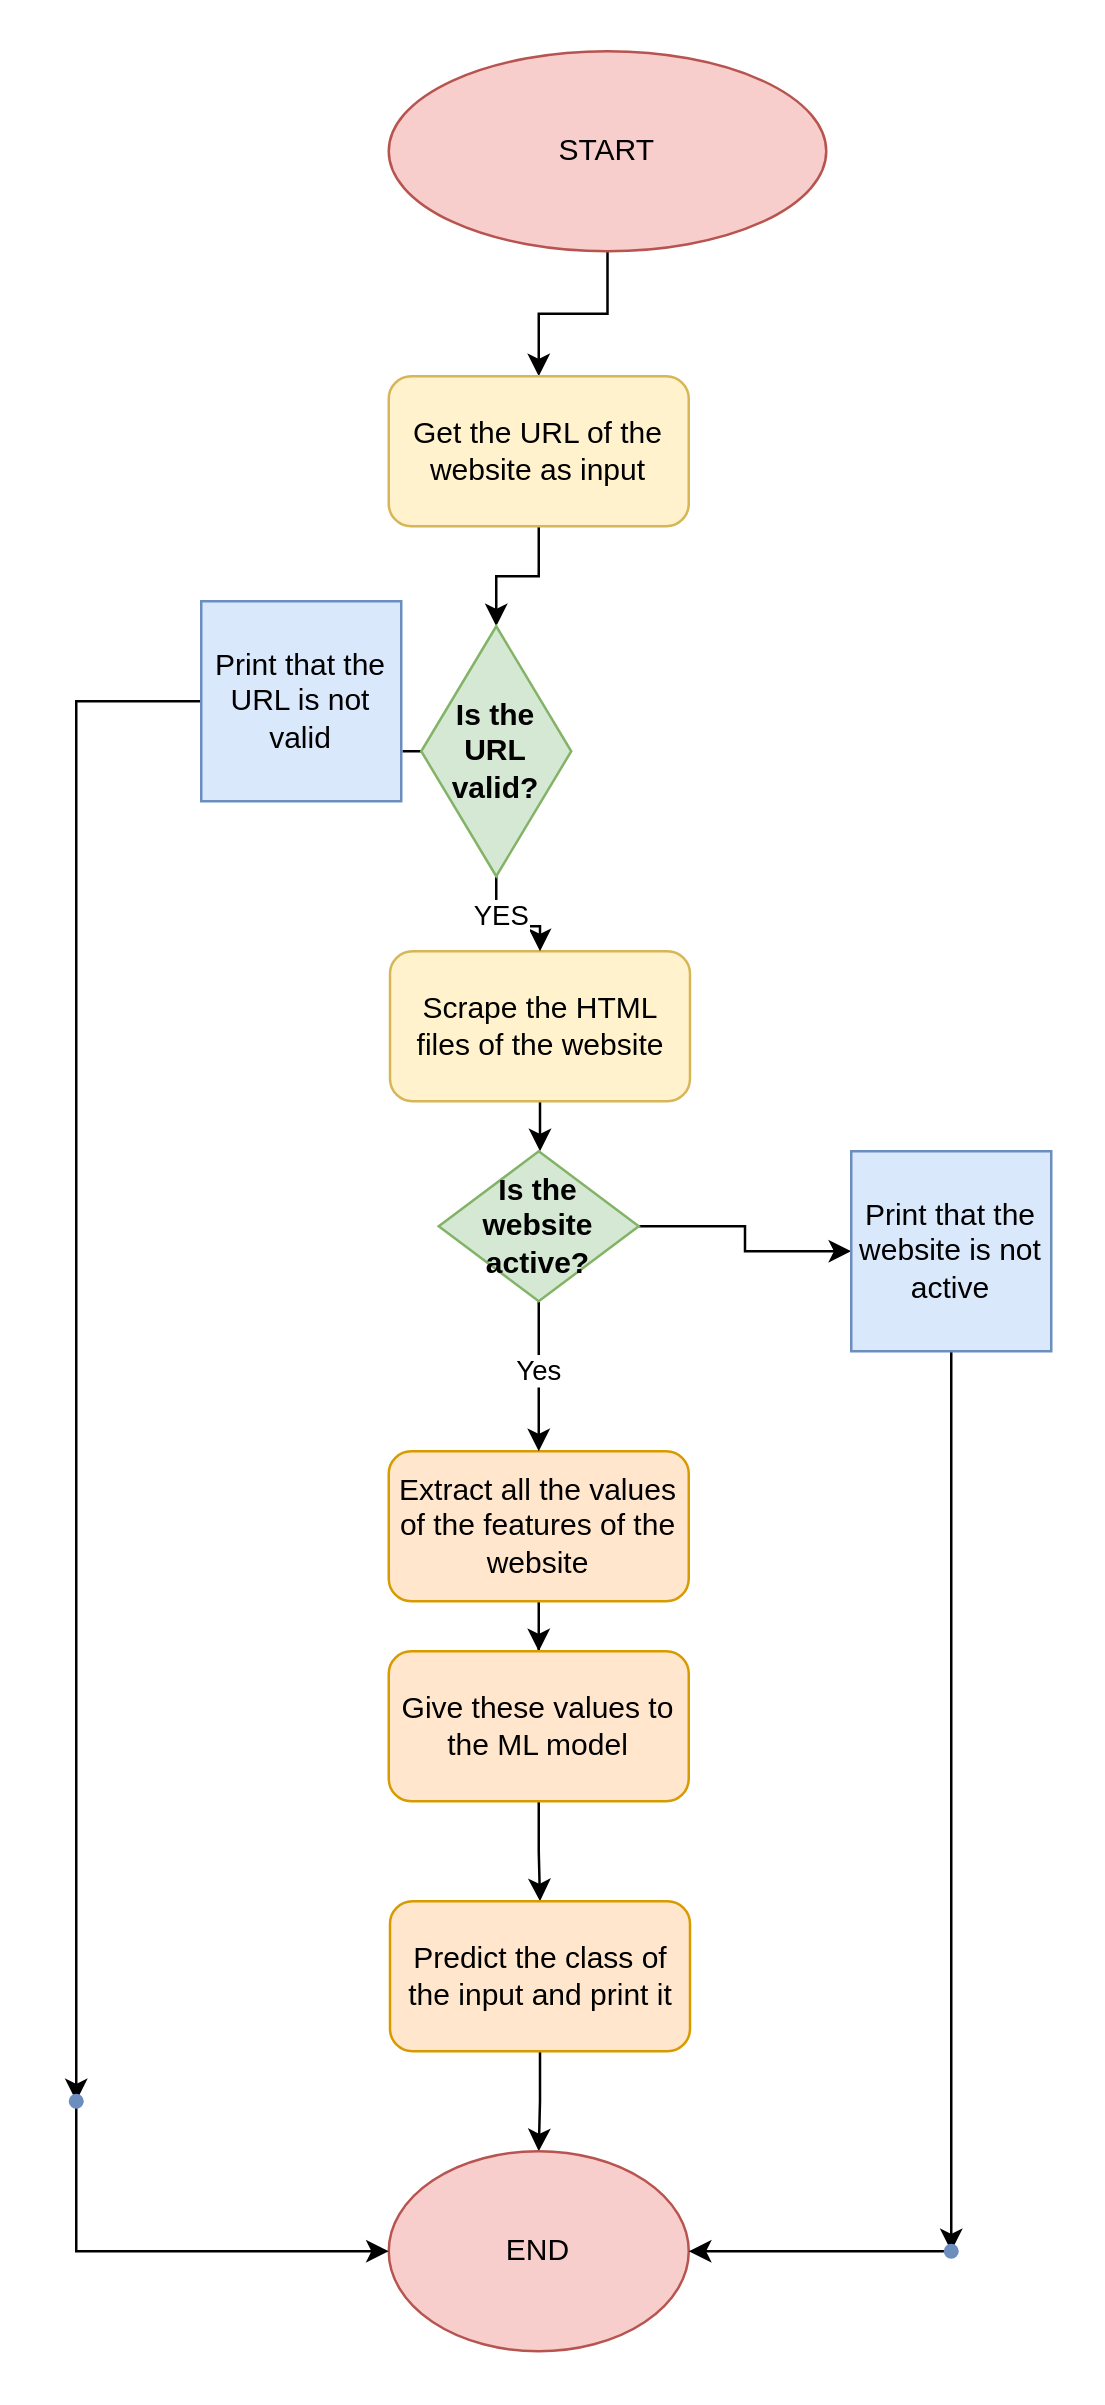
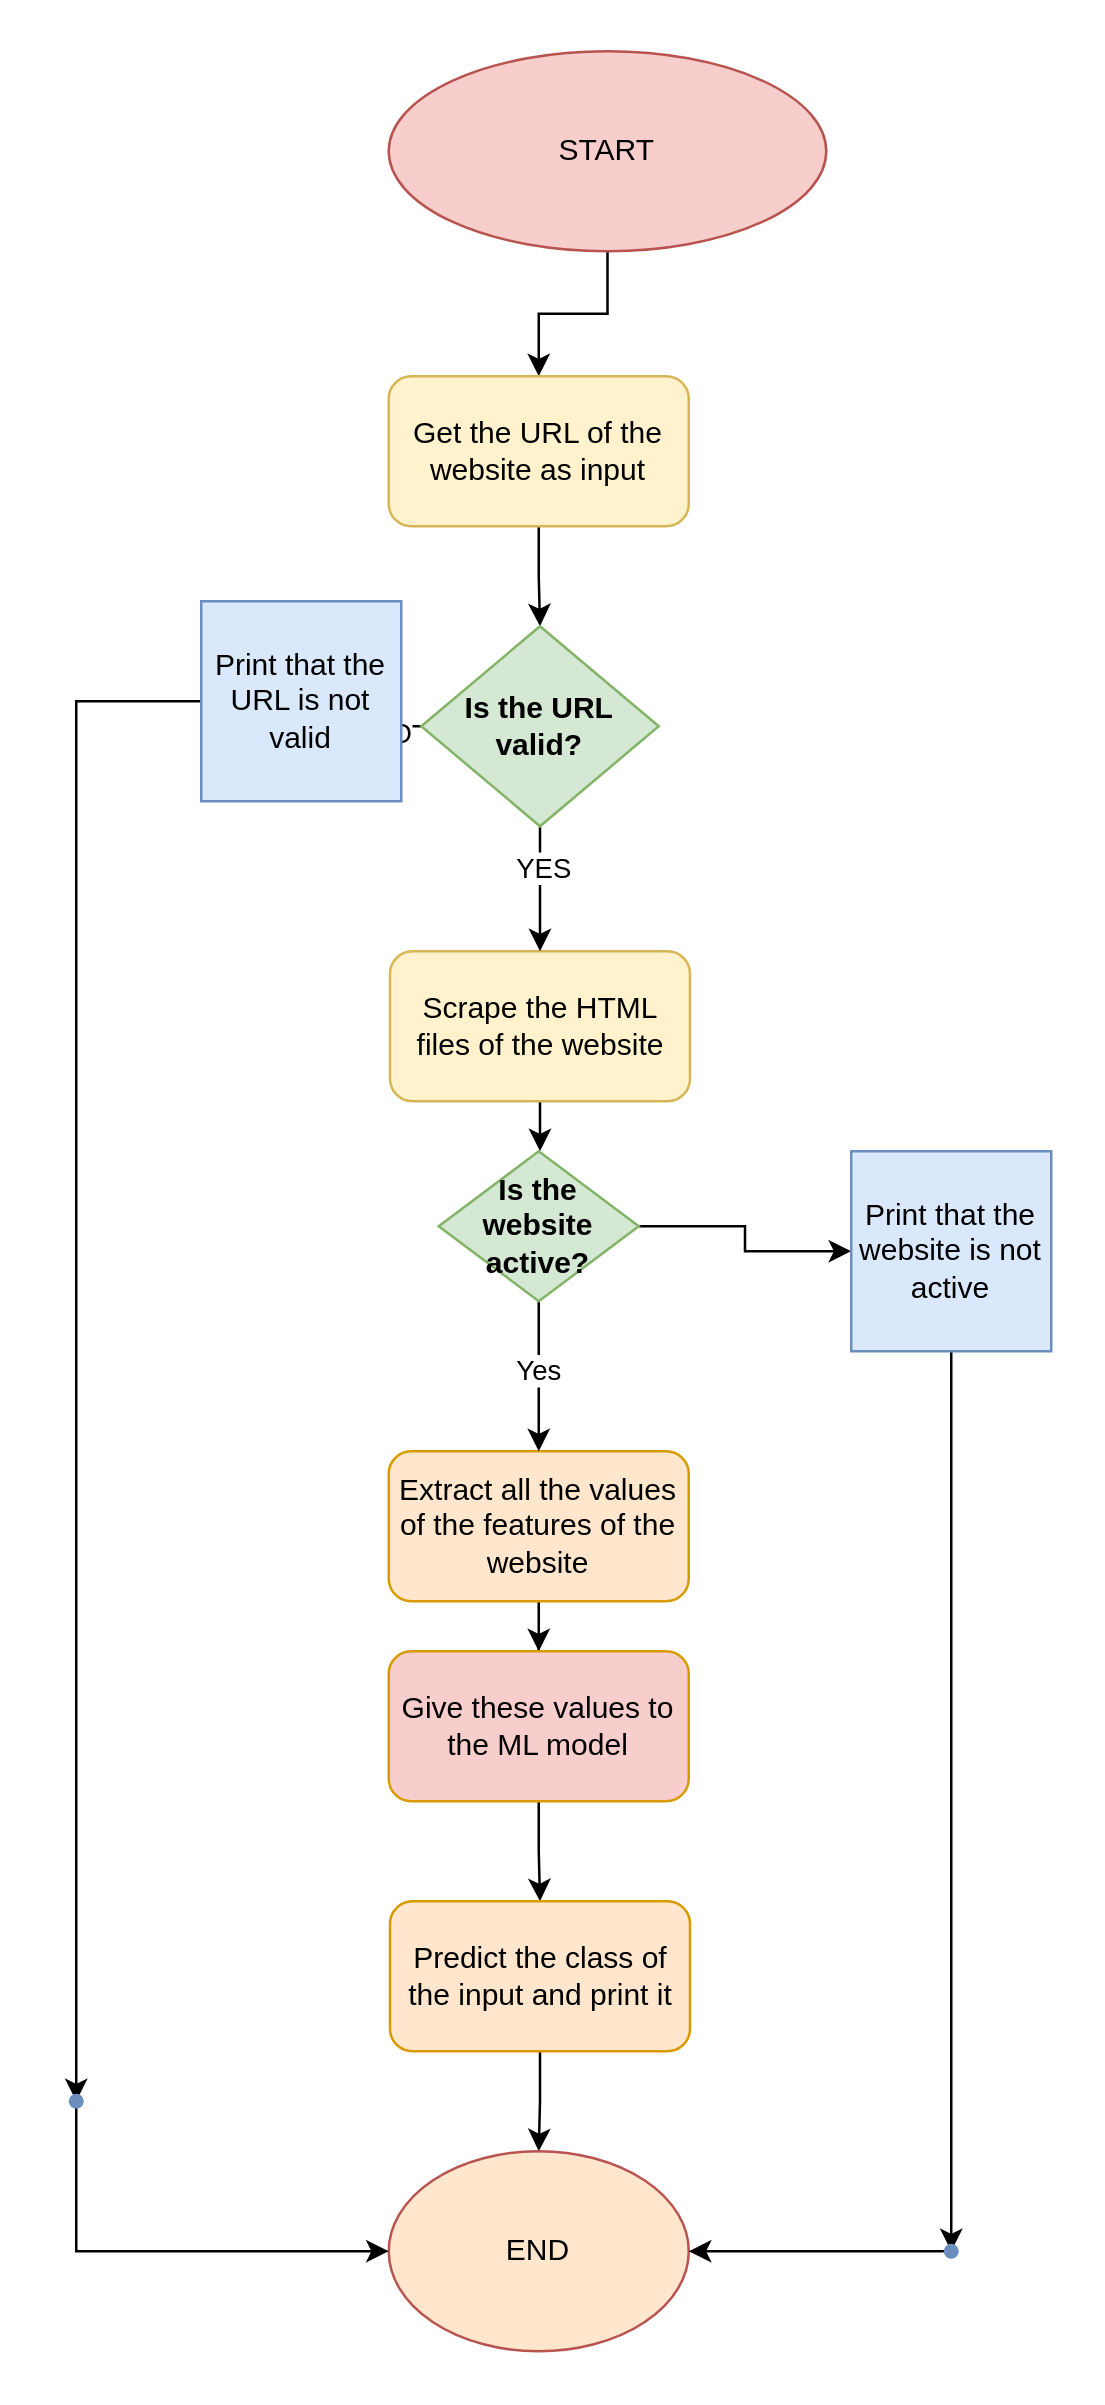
- <mxCell id="19" value="&lt;b&gt;Is the URL valid?&lt;/b&gt;" style="rhombus;whiteSpace=wrap;html=1;fillColor=#d5e8d4;strokeColor=#82b366;" vertex="1" parent="1"><mxGeometry x="168" y="250" width="60" height="100" as="geometry" /></mxCell>
+ <mxCell id="19" value="&lt;b&gt;Is the URL valid?&lt;/b&gt;" style="rhombus;whiteSpace=wrap;html=1;fillColor=#d5e8d4;strokeColor=#82b366;" vertex="1" parent="1"><mxGeometry x="168" y="250" width="95" height="80" as="geometry" /></mxCell>
- <mxCell id="11" value="Give these values to the ML model" style="rounded=1;whiteSpace=wrap;html=1;fillColor=#ffe6cc;strokeColor=#d79b00;" vertex="1" parent="1"><mxGeometry x="155" y="660" width="120" height="60" as="geometry" /></mxCell>
+ <mxCell id="11" value="Give these values to the ML model" style="rounded=1;whiteSpace=wrap;html=1;fillColor=#f8cecc;strokeColor=#d79b00;" vertex="1" parent="1"><mxGeometry x="155" y="660" width="120" height="60" as="geometry" /></mxCell>
- <mxCell id="14" value="END" style="ellipse;whiteSpace=wrap;html=1;fillColor=#f8cecc;strokeColor=#b85450;" vertex="1" parent="1"><mxGeometry x="155" y="860" width="120" height="80" as="geometry" /></mxCell>
+ <mxCell id="14" value="END" style="ellipse;whiteSpace=wrap;html=1;fillColor=#ffe6cc;strokeColor=#b85450;" vertex="1" parent="1"><mxGeometry x="155" y="860" width="120" height="80" as="geometry" /></mxCell>
